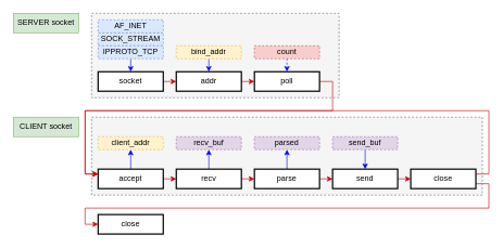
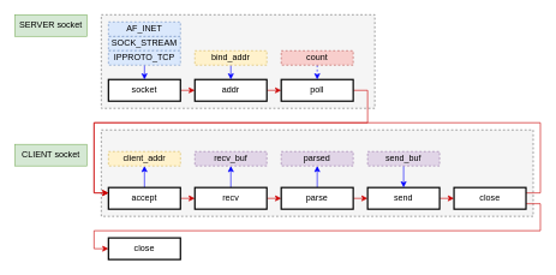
- <mxCell id="14" value="CLIENT socket" style="rounded=0;whiteSpace=wrap;html=1;fillColor=#d5e8d4;strokeColor=#82b366;" parent="1" vertex="1"><mxGeometry x="20" y="180.03" width="100" height="30" as="geometry" /></mxCell>
+ <mxCell id="14" value="CLIENT socket" style="rounded=0;whiteSpace=wrap;html=1;fillColor=#d5e8d4;strokeColor=#82b366;" parent="1" vertex="1"><mxGeometry x="20" y="200.03" width="100" height="30" as="geometry" /></mxCell>
